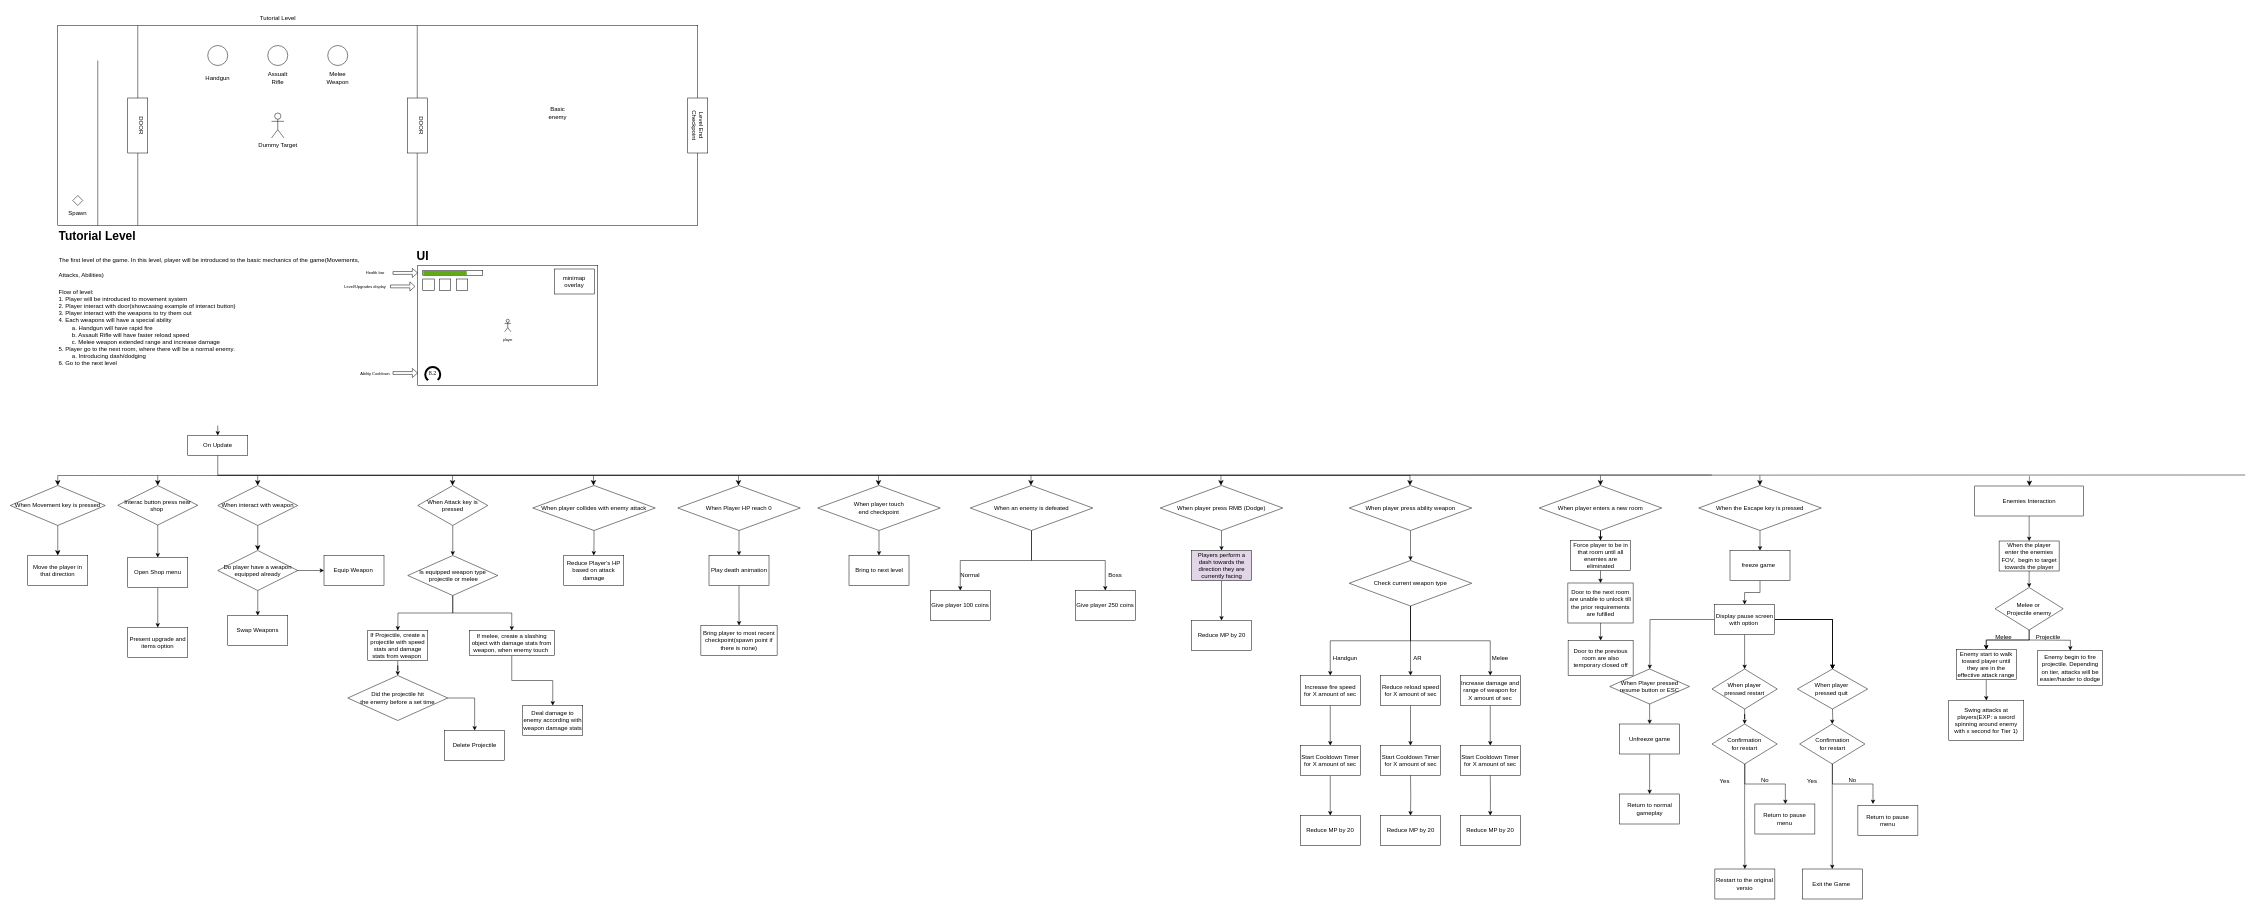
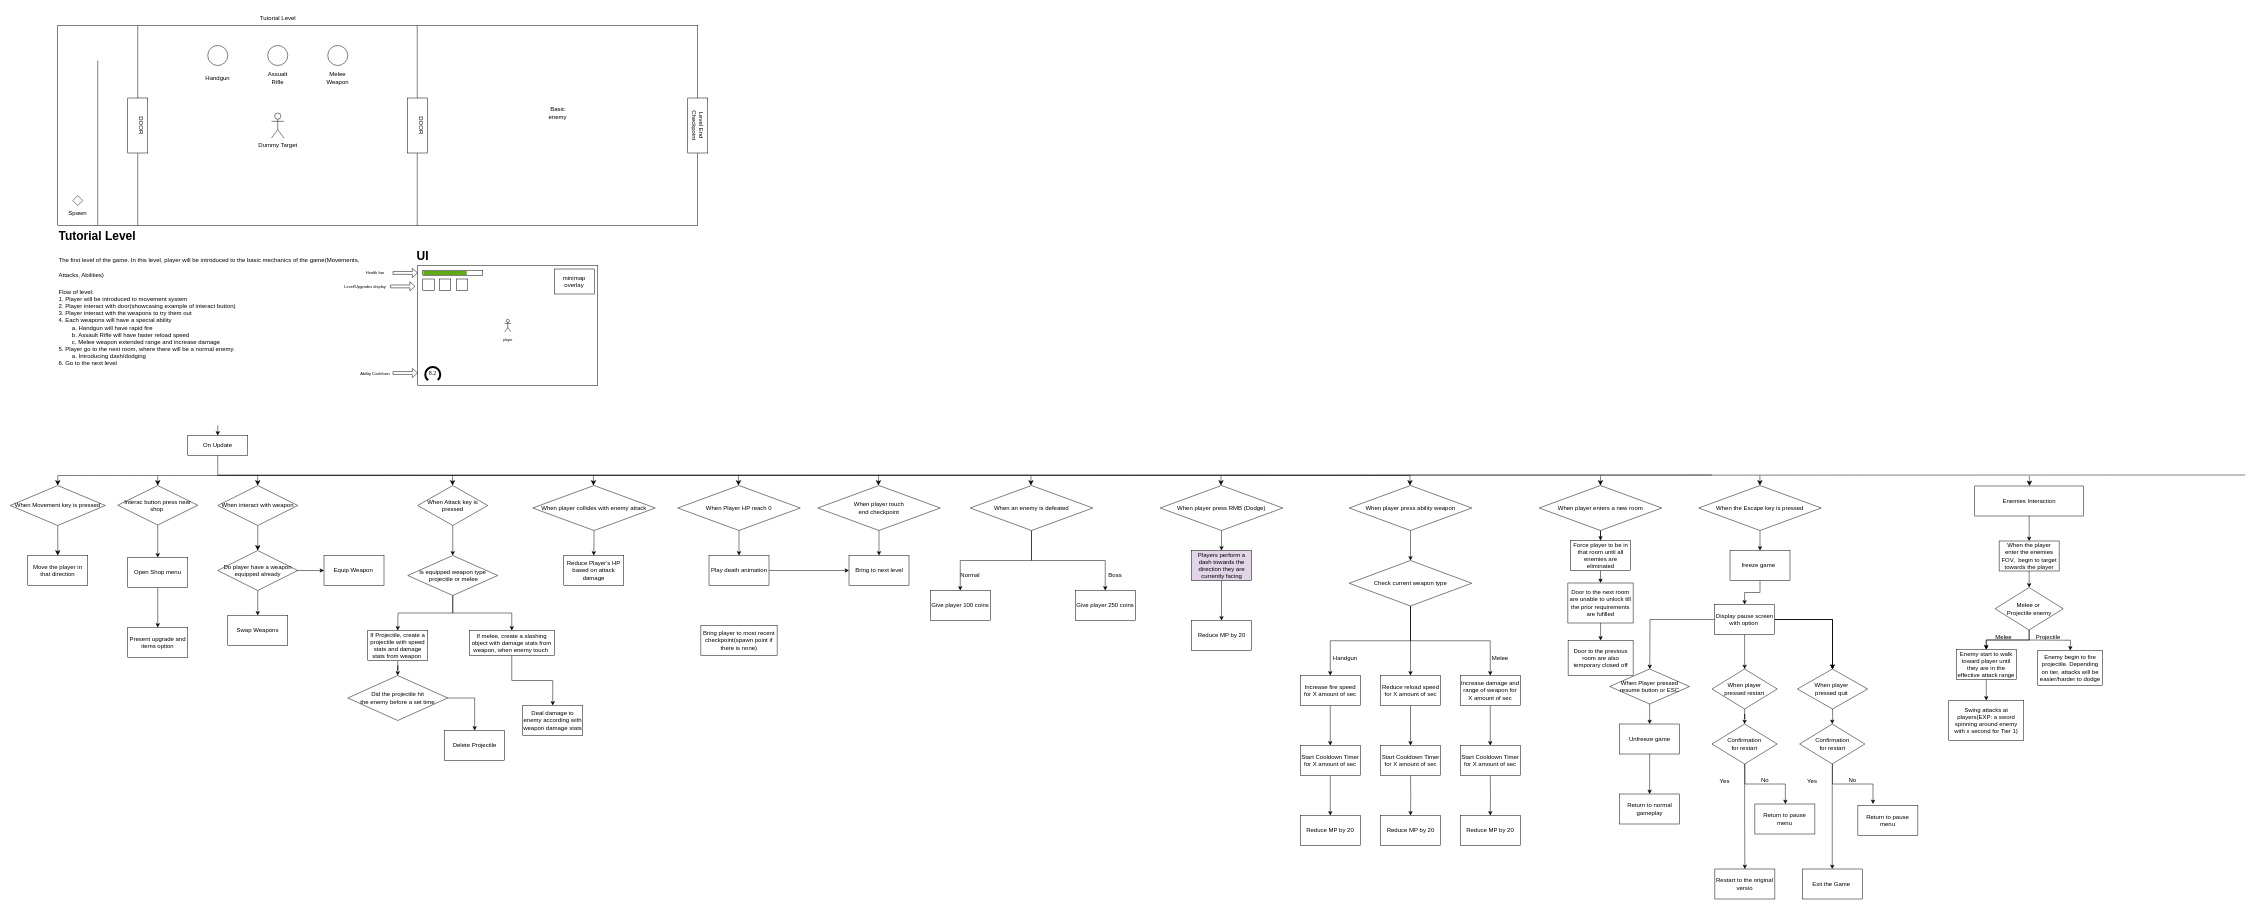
- <mxCell id="84" value="" style="edgeStyle=orthogonalEdgeStyle;rounded=0;orthogonalLoop=1;jettySize=auto;html=1;" edge="1" parent="1" source="85" target="86"><mxGeometry relative="1" as="geometry" /></mxCell>
+ <mxCell id="84" value="" style="edgeStyle=orthogonalEdgeStyle;rounded=0;orthogonalLoop=1;jettySize=auto;html=1;" edge="1" parent="1" source="85" target="90"><mxGeometry relative="1" as="geometry" /></mxCell>
- <mxCell id="118" value="AR" style="text;html=1;align=center;verticalAlign=middle;whiteSpace=wrap;rounded=0;" vertex="1" parent="1"><mxGeometry x="2805" y="1300" width="60" height="30" as="geometry" /></mxCell>
